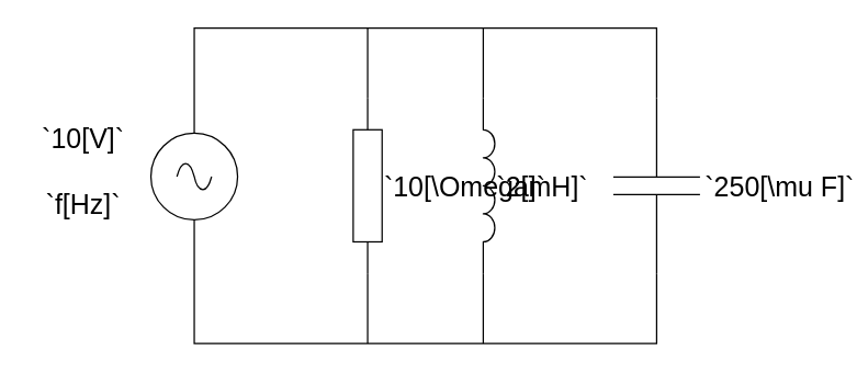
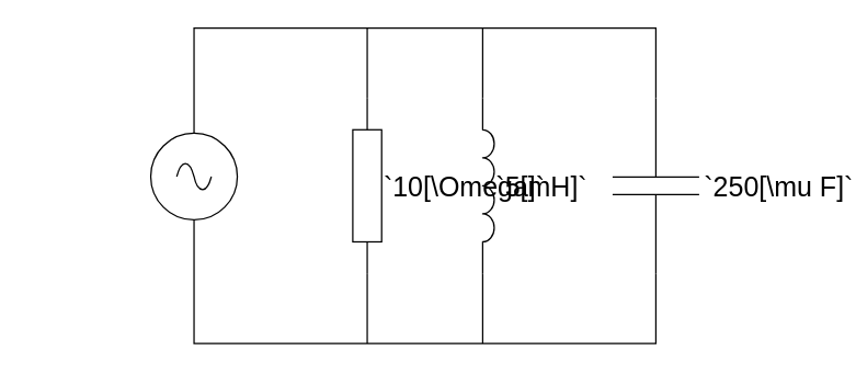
- <mxCell id="13" value="&lt;span style=&quot;text-align: right; font-size: 20px;&quot;&gt;`10[V]`&lt;/span&gt;&lt;br style=&quot;text-align: right; font-size: 20px;&quot;&gt;&lt;br style=&quot;text-align: right; font-size: 20px;&quot;&gt;&lt;span style=&quot;text-align: right; font-size: 20px;&quot;&gt;`f[Hz]`&lt;/span&gt;" style="text;html=1;align=center;verticalAlign=middle;resizable=0;points=[];autosize=1;strokeColor=none;fillColor=none;fontSize=20;" parent="2" vertex="1"><mxGeometry y="63.889" width="80" height="80" as="geometry" /></mxCell>
- <mxCell id="6" value="`2[mH]`" style="pointerEvents=1;verticalLabelPosition=middle;shadow=0;dashed=0;align=left;html=1;verticalAlign=middle;shape=mxgraph.electrical.inductors.inductor_3;direction=south;labelPosition=right;fontSize=20;" parent="2" vertex="1"><mxGeometry x="331.935" y="51.111" width="8.43" height="127.778" as="geometry" /></mxCell>
+ <mxCell id="6" value="`5[mH]`" style="pointerEvents=1;verticalLabelPosition=middle;shadow=0;dashed=0;align=left;html=1;verticalAlign=middle;shape=mxgraph.electrical.inductors.inductor_3;direction=south;labelPosition=right;fontSize=20;" parent="2" vertex="1"><mxGeometry x="331.935" y="51.111" width="8.43" height="127.778" as="geometry" /></mxCell>
